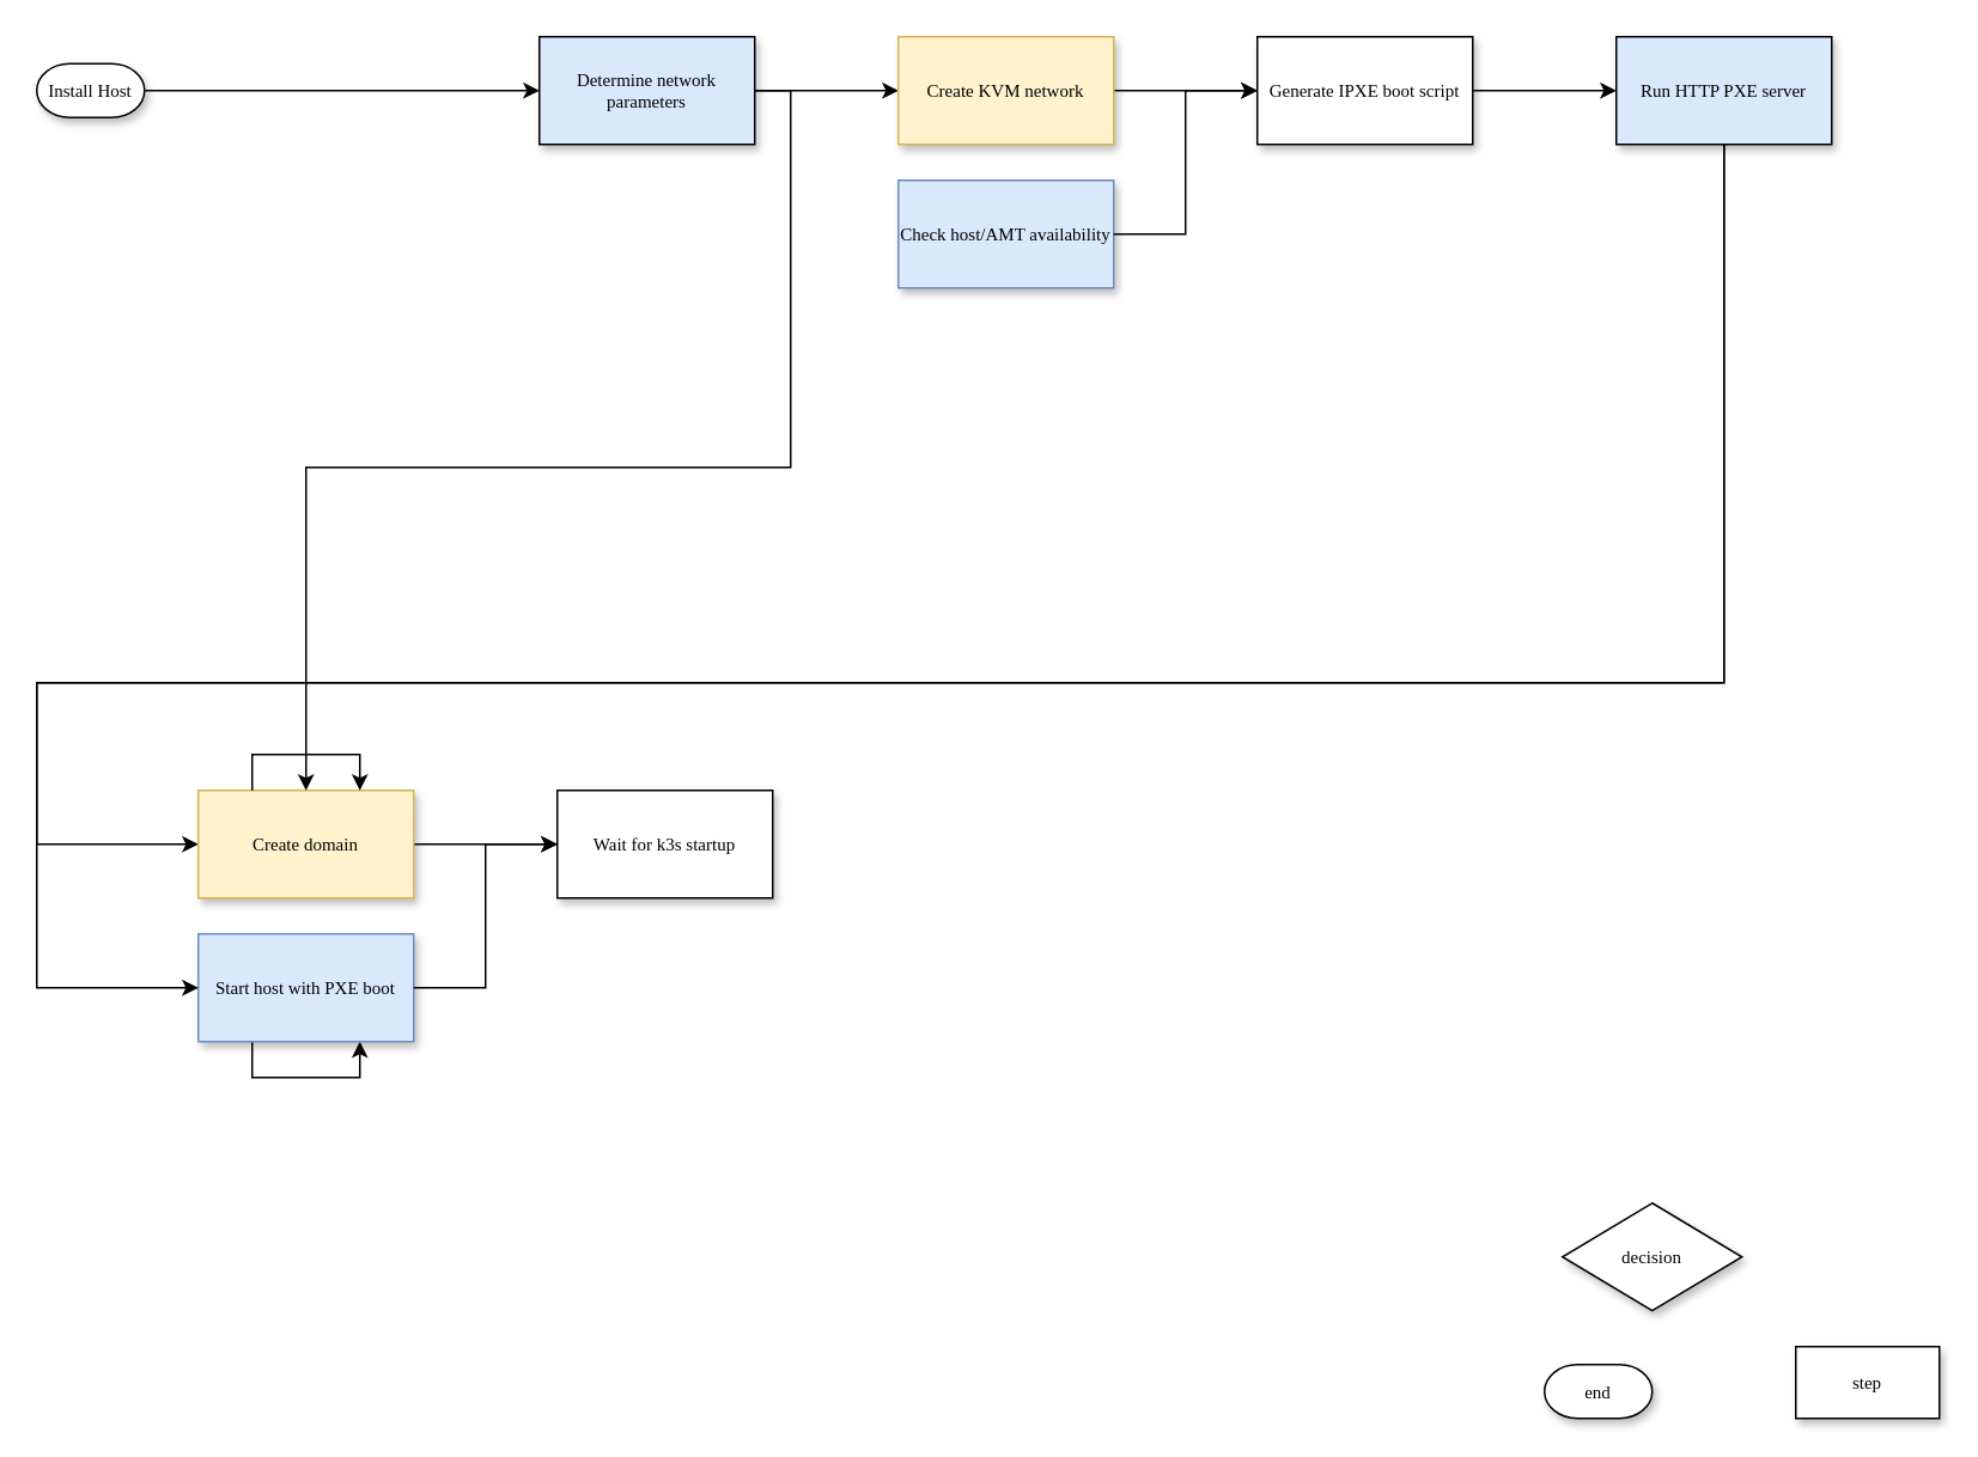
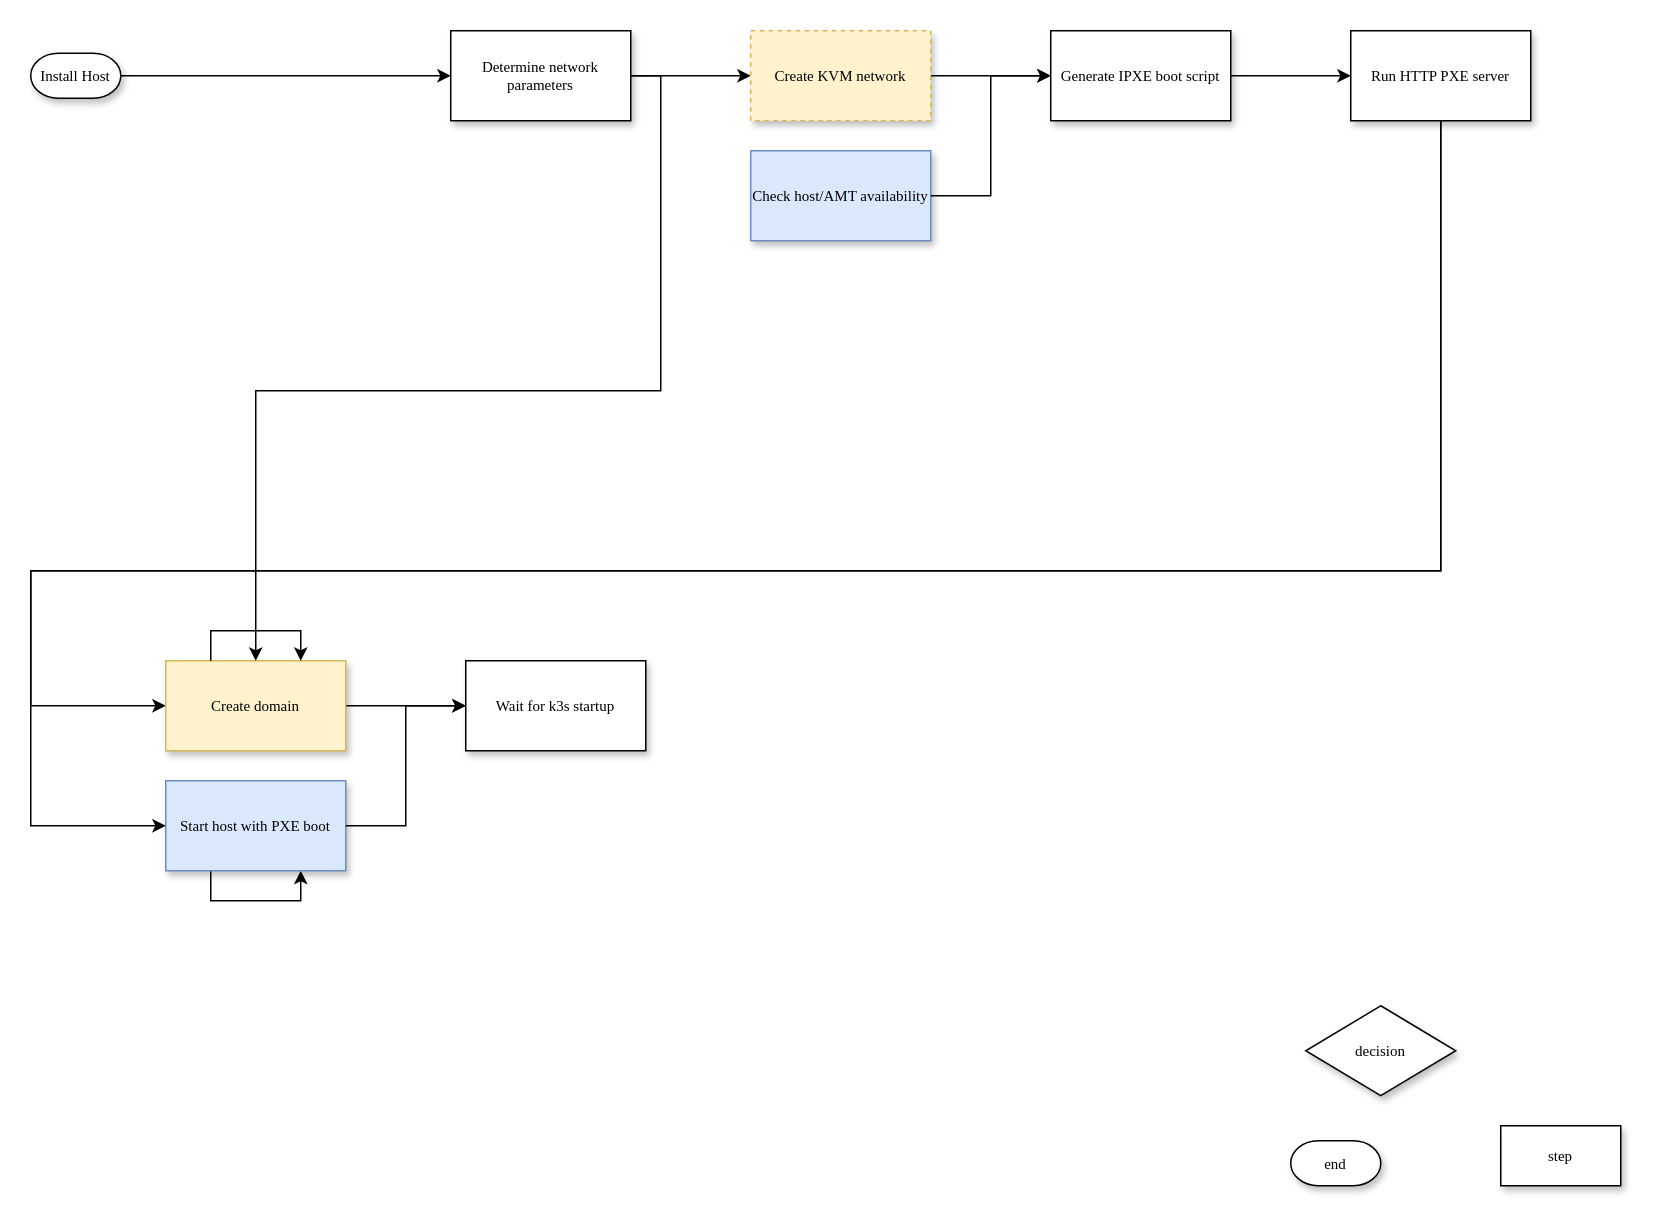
- <mxCell id="3" value="Determine network parameters" style="rounded=0;whiteSpace=wrap;html=1;shadow=1;labelBackgroundColor=none;strokeWidth=1;fontFamily=Verdana;fontSize=10;align=center;fillColor=#dae8fc;" parent="1" vertex="1"><mxGeometry x="300" y="20" width="120" height="60" as="geometry" /></mxCell>
+ <mxCell id="3" value="Determine network parameters" style="rounded=0;whiteSpace=wrap;html=1;shadow=1;labelBackgroundColor=none;strokeWidth=1;fontFamily=Verdana;fontSize=10;align=center;" parent="1" vertex="1"><mxGeometry x="300" y="20" width="120" height="60" as="geometry" /></mxCell>
- <mxCell id="5" value="Create KVM network" style="whiteSpace=wrap;html=1;fontSize=10;fontFamily=Verdana;rounded=0;shadow=1;labelBackgroundColor=none;strokeWidth=1;fillColor=#fff2cc;strokeColor=#d6b656;" parent="1" vertex="1"><mxGeometry x="500" y="20" width="120" height="60" as="geometry" /></mxCell>
+ <mxCell id="5" value="Create KVM network" style="whiteSpace=wrap;html=1;fontSize=10;fontFamily=Verdana;rounded=0;shadow=1;labelBackgroundColor=none;strokeWidth=1;fillColor=#fff2cc;strokeColor=#d6b656;dashed=1;" parent="1" vertex="1"><mxGeometry x="500" y="20" width="120" height="60" as="geometry" /></mxCell>
- <mxCell id="9" value="Run HTTP PXE server" style="whiteSpace=wrap;html=1;fontSize=10;fontFamily=Verdana;rounded=0;shadow=1;labelBackgroundColor=none;strokeWidth=1;fillColor=#dae8fc;" parent="1" vertex="1"><mxGeometry x="900" y="20" width="120" height="60" as="geometry" /></mxCell>
+ <mxCell id="9" value="Run HTTP PXE server" style="whiteSpace=wrap;html=1;fontSize=10;fontFamily=Verdana;rounded=0;shadow=1;labelBackgroundColor=none;strokeWidth=1;" parent="1" vertex="1"><mxGeometry x="900" y="20" width="120" height="60" as="geometry" /></mxCell>
